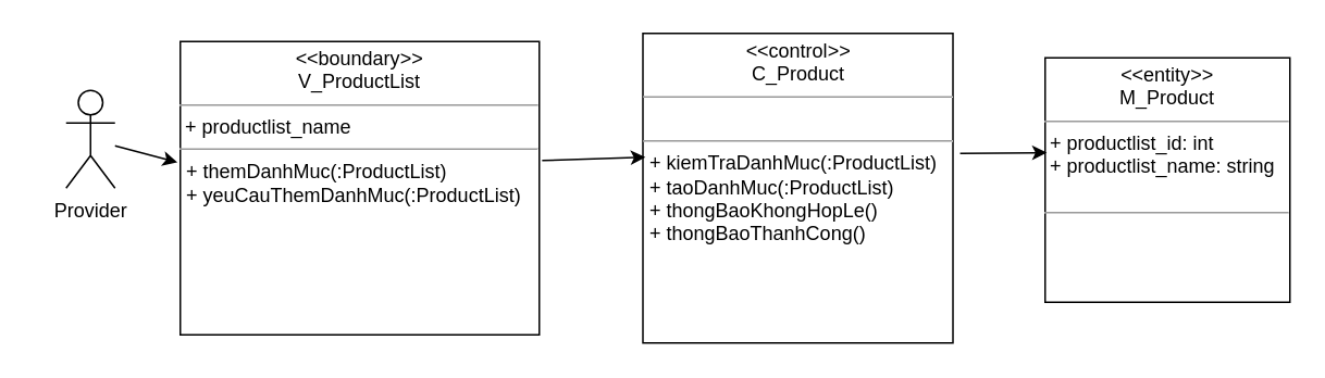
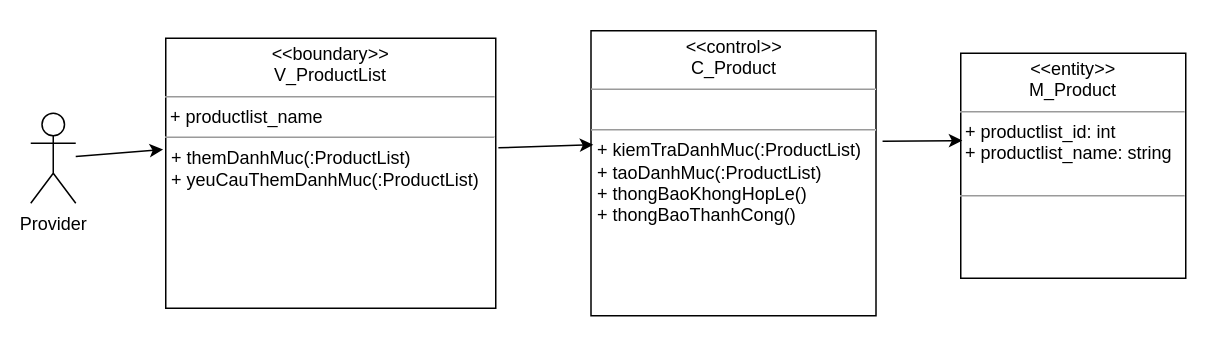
- <mxCell id="2" value="Provider" style="shape=umlActor;verticalLabelPosition=bottom;verticalAlign=top;html=1;" parent="1" vertex="1"><mxGeometry x="40" y="55" width="30" height="60" as="geometry" /></mxCell>
+ <mxCell id="2" value="Provider" style="shape=umlActor;verticalLabelPosition=bottom;verticalAlign=top;html=1;" parent="1" vertex="1"><mxGeometry x="20" y="75" width="30" height="60" as="geometry" /></mxCell>
